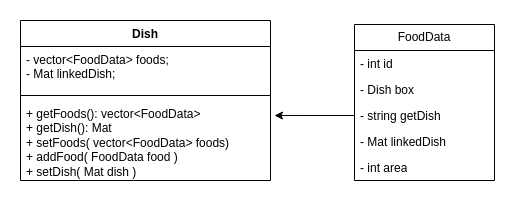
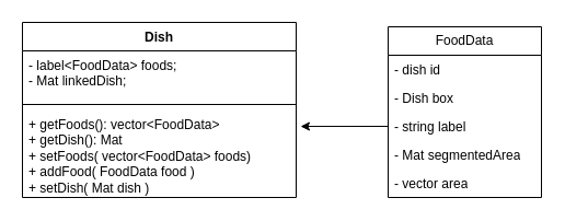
- <mxCell id="3" value="- int id" style="text;strokeColor=none;fillColor=none;align=left;verticalAlign=top;spacingLeft=4;spacingRight=4;overflow=hidden;rotatable=0;points=[[0,0.5],[1,0.5]];portConstraint=eastwest;whiteSpace=wrap;html=1;" parent="2" vertex="1"><mxGeometry y="26" width="140" height="26" as="geometry" /></mxCell>
+ <mxCell id="3" value="- dish id" style="text;strokeColor=none;fillColor=none;align=left;verticalAlign=top;spacingLeft=4;spacingRight=4;overflow=hidden;rotatable=0;points=[[0,0.5],[1,0.5]];portConstraint=eastwest;whiteSpace=wrap;html=1;" parent="2" vertex="1"><mxGeometry y="26" width="140" height="26" as="geometry" /></mxCell>
- <mxCell id="9" value="&lt;div&gt;- vector&amp;lt;FoodData&amp;gt; foods;&lt;/div&gt;&lt;div&gt;- Mat linkedDish;&lt;/div&gt;" style="text;strokeColor=none;fillColor=none;align=left;verticalAlign=top;spacingLeft=4;spacingRight=4;overflow=hidden;rotatable=0;points=[[0,0.5],[1,0.5]];portConstraint=eastwest;whiteSpace=wrap;html=1;" parent="8" vertex="1"><mxGeometry y="26" width="250" height="44" as="geometry" /></mxCell>
+ <mxCell id="9" value="&lt;div&gt;- label&amp;lt;FoodData&amp;gt; foods;&lt;/div&gt;&lt;div&gt;- Mat linkedDish;&lt;/div&gt;" style="text;strokeColor=none;fillColor=none;align=left;verticalAlign=top;spacingLeft=4;spacingRight=4;overflow=hidden;rotatable=0;points=[[0,0.5],[1,0.5]];portConstraint=eastwest;whiteSpace=wrap;html=1;" parent="8" vertex="1"><mxGeometry y="26" width="250" height="44" as="geometry" /></mxCell>
- <mxCell id="5" value="- string getDish" style="text;strokeColor=none;fillColor=none;align=left;verticalAlign=top;spacingLeft=4;spacingRight=4;overflow=hidden;rotatable=0;points=[[0,0.5],[1,0.5]];portConstraint=eastwest;whiteSpace=wrap;html=1;" parent="2" vertex="1"><mxGeometry y="78" width="140" height="26" as="geometry" /></mxCell>
+ <mxCell id="5" value="- string label" style="text;strokeColor=none;fillColor=none;align=left;verticalAlign=top;spacingLeft=4;spacingRight=4;overflow=hidden;rotatable=0;points=[[0,0.5],[1,0.5]];portConstraint=eastwest;whiteSpace=wrap;html=1;" parent="2" vertex="1"><mxGeometry y="78" width="140" height="26" as="geometry" /></mxCell>
- <mxCell id="6" value="- Mat linkedDish" style="text;strokeColor=none;fillColor=none;align=left;verticalAlign=top;spacingLeft=4;spacingRight=4;overflow=hidden;rotatable=0;points=[[0,0.5],[1,0.5]];portConstraint=eastwest;whiteSpace=wrap;html=1;" parent="2" vertex="1"><mxGeometry y="104" width="140" height="26" as="geometry" /></mxCell>
+ <mxCell id="6" value="- Mat segmentedArea" style="text;strokeColor=none;fillColor=none;align=left;verticalAlign=top;spacingLeft=4;spacingRight=4;overflow=hidden;rotatable=0;points=[[0,0.5],[1,0.5]];portConstraint=eastwest;whiteSpace=wrap;html=1;" parent="2" vertex="1"><mxGeometry y="104" width="140" height="26" as="geometry" /></mxCell>
- <mxCell id="7" value="- int area" style="text;strokeColor=none;fillColor=none;align=left;verticalAlign=top;spacingLeft=4;spacingRight=4;overflow=hidden;rotatable=0;points=[[0,0.5],[1,0.5]];portConstraint=eastwest;whiteSpace=wrap;html=1;" parent="2" vertex="1"><mxGeometry y="130" width="140" height="26" as="geometry" /></mxCell>
+ <mxCell id="7" value="- vector area" style="text;strokeColor=none;fillColor=none;align=left;verticalAlign=top;spacingLeft=4;spacingRight=4;overflow=hidden;rotatable=0;points=[[0,0.5],[1,0.5]];portConstraint=eastwest;whiteSpace=wrap;html=1;" parent="2" vertex="1"><mxGeometry y="130" width="140" height="26" as="geometry" /></mxCell>
